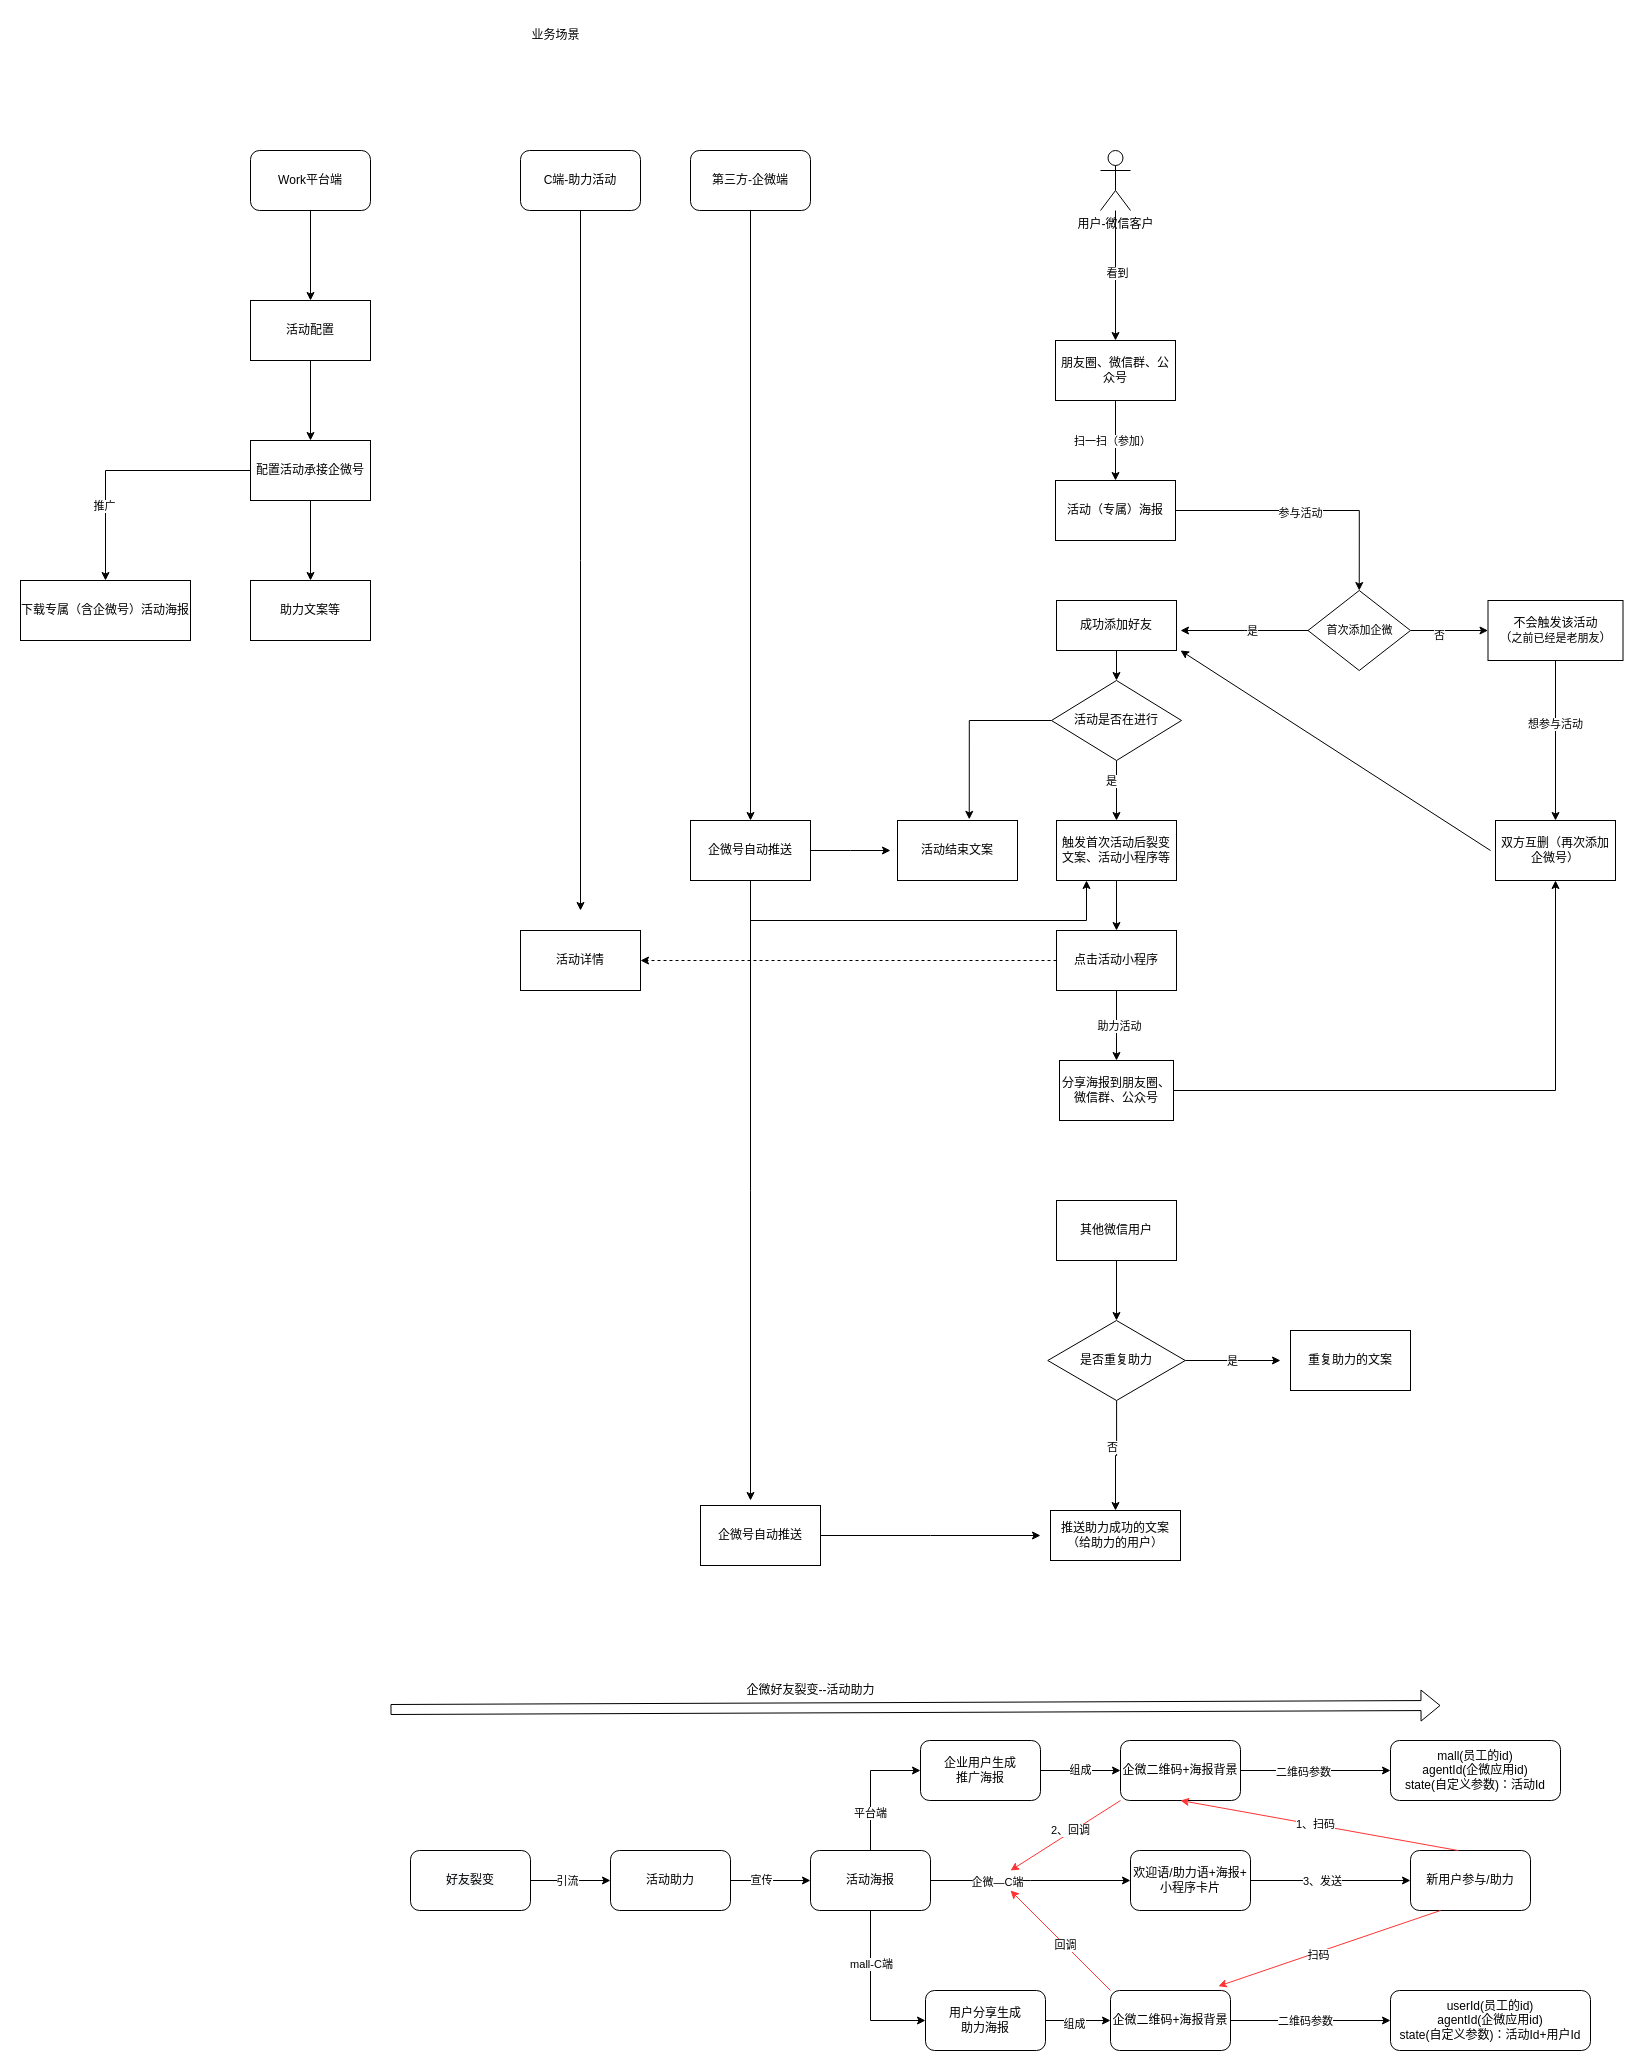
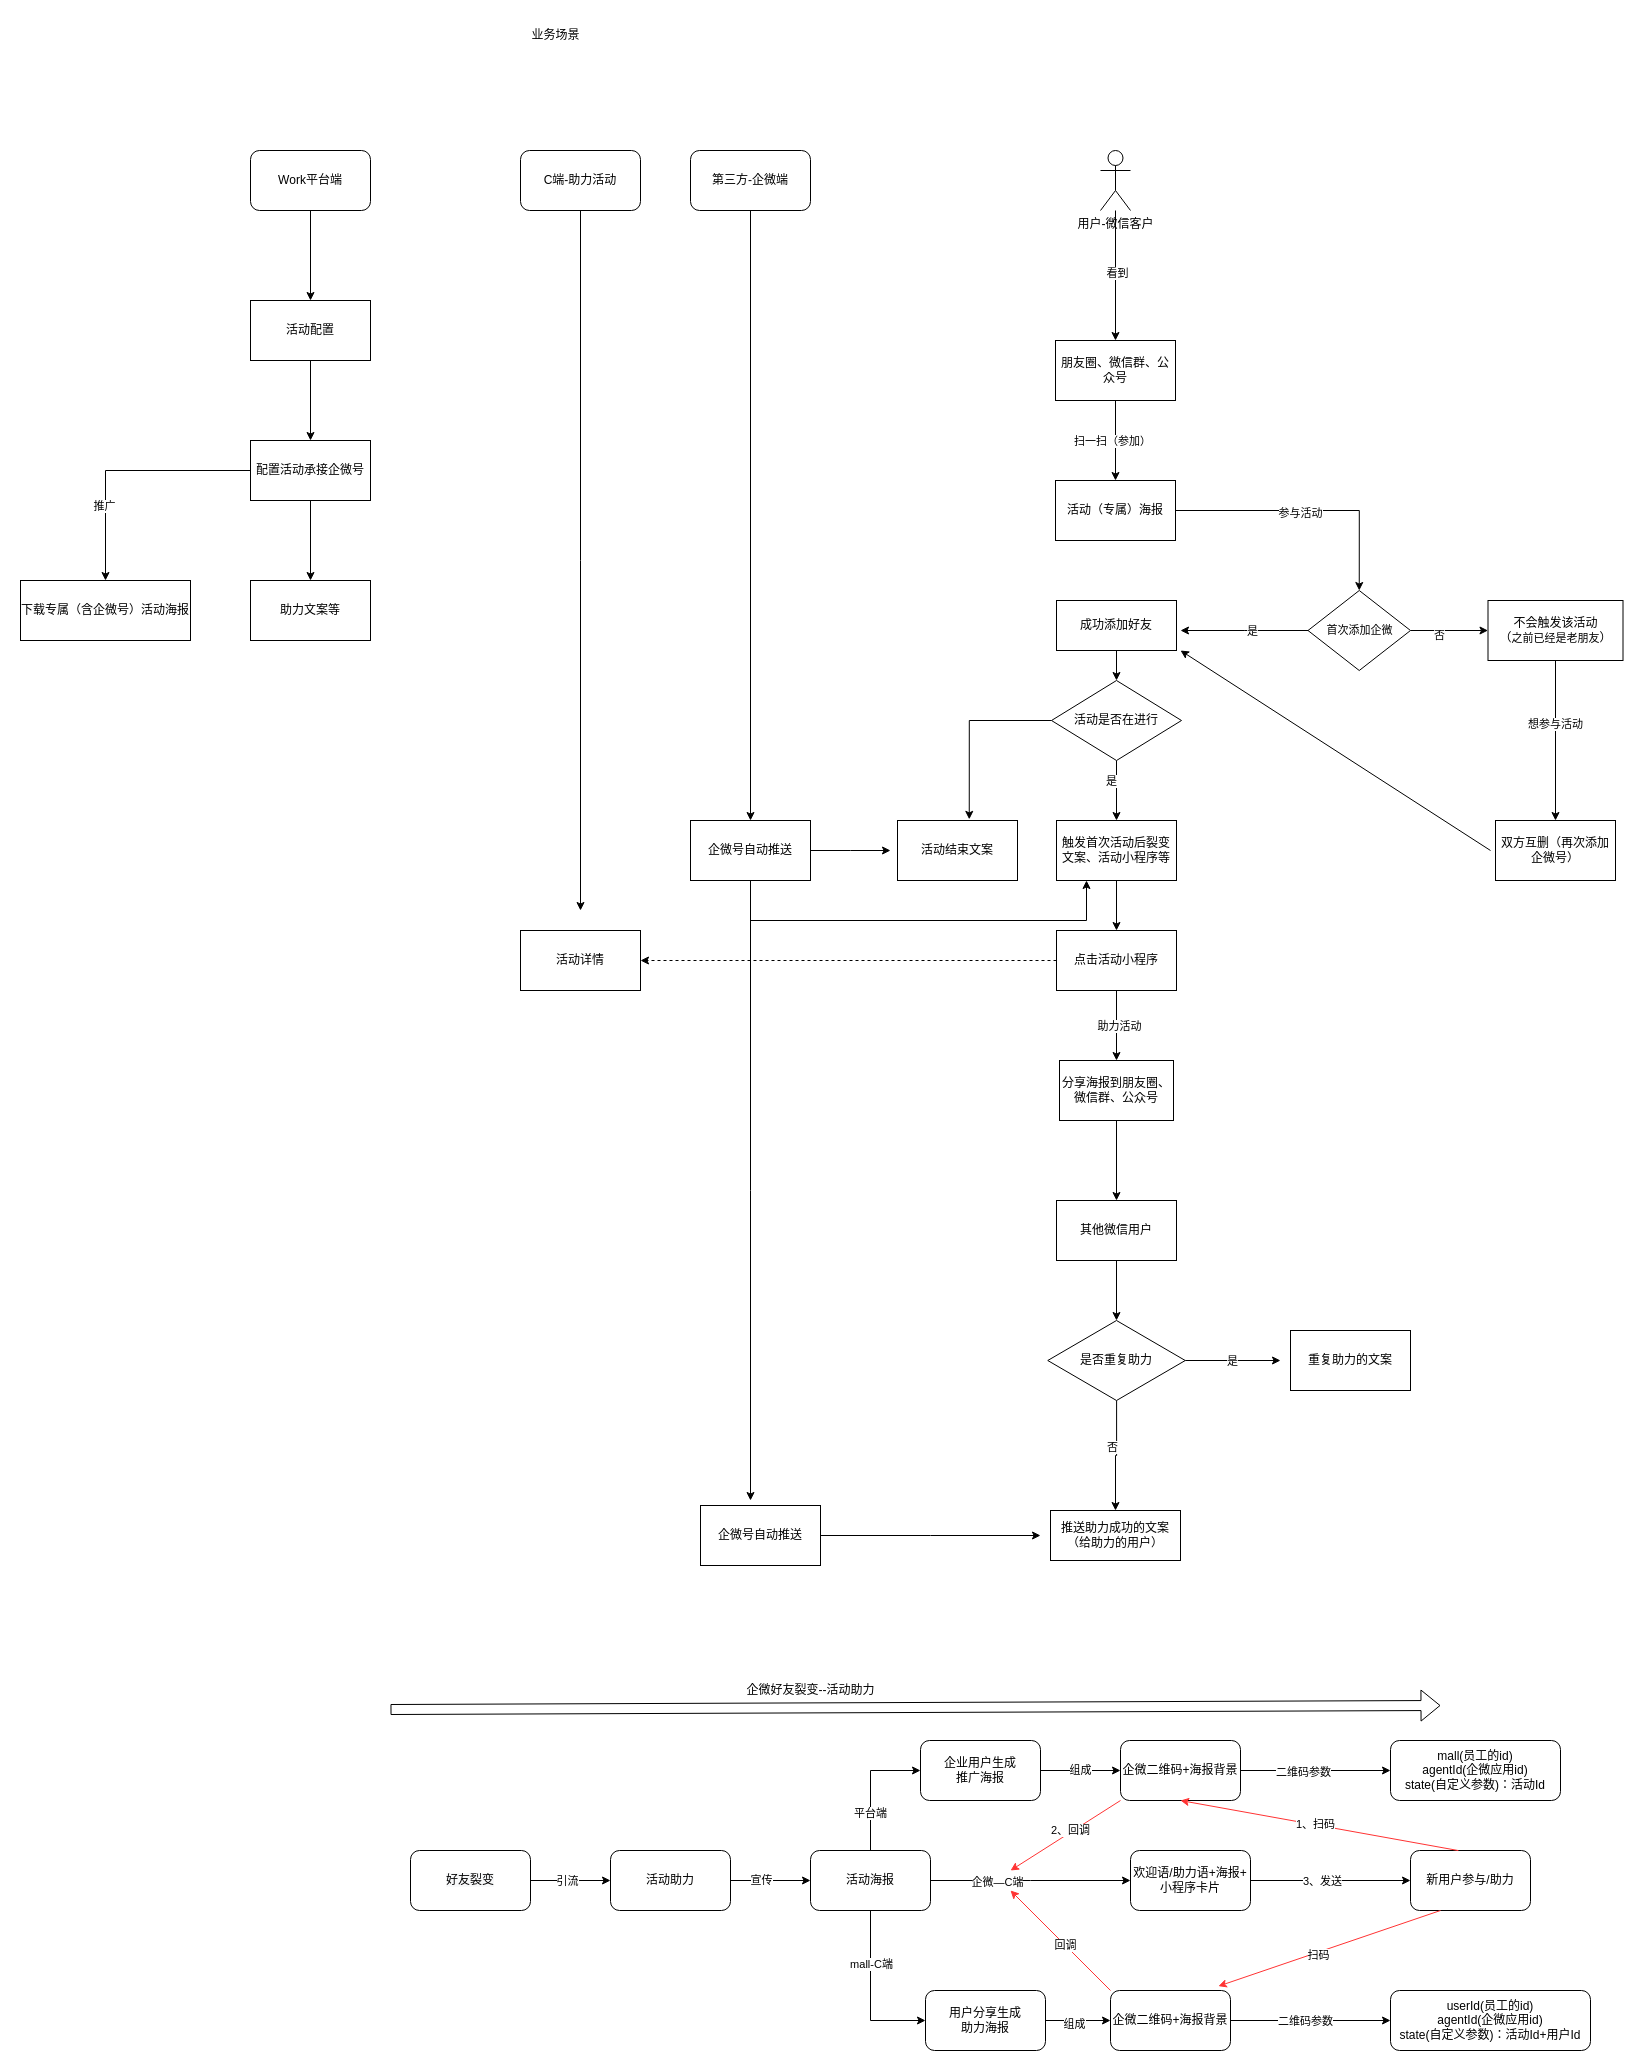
- <mxCell id="45" value="" style="edgeStyle=orthogonalEdgeStyle;rounded=0;orthogonalLoop=1;jettySize=auto;html=1;" parent="1" source="46" target="34" edge="1"><mxGeometry relative="1" as="geometry" /></mxCell>
+ <mxCell id="45" value="" style="edgeStyle=orthogonalEdgeStyle;rounded=0;orthogonalLoop=1;jettySize=auto;html=1;" parent="1" source="46" target="48" edge="1"><mxGeometry relative="1" as="geometry" /></mxCell>
